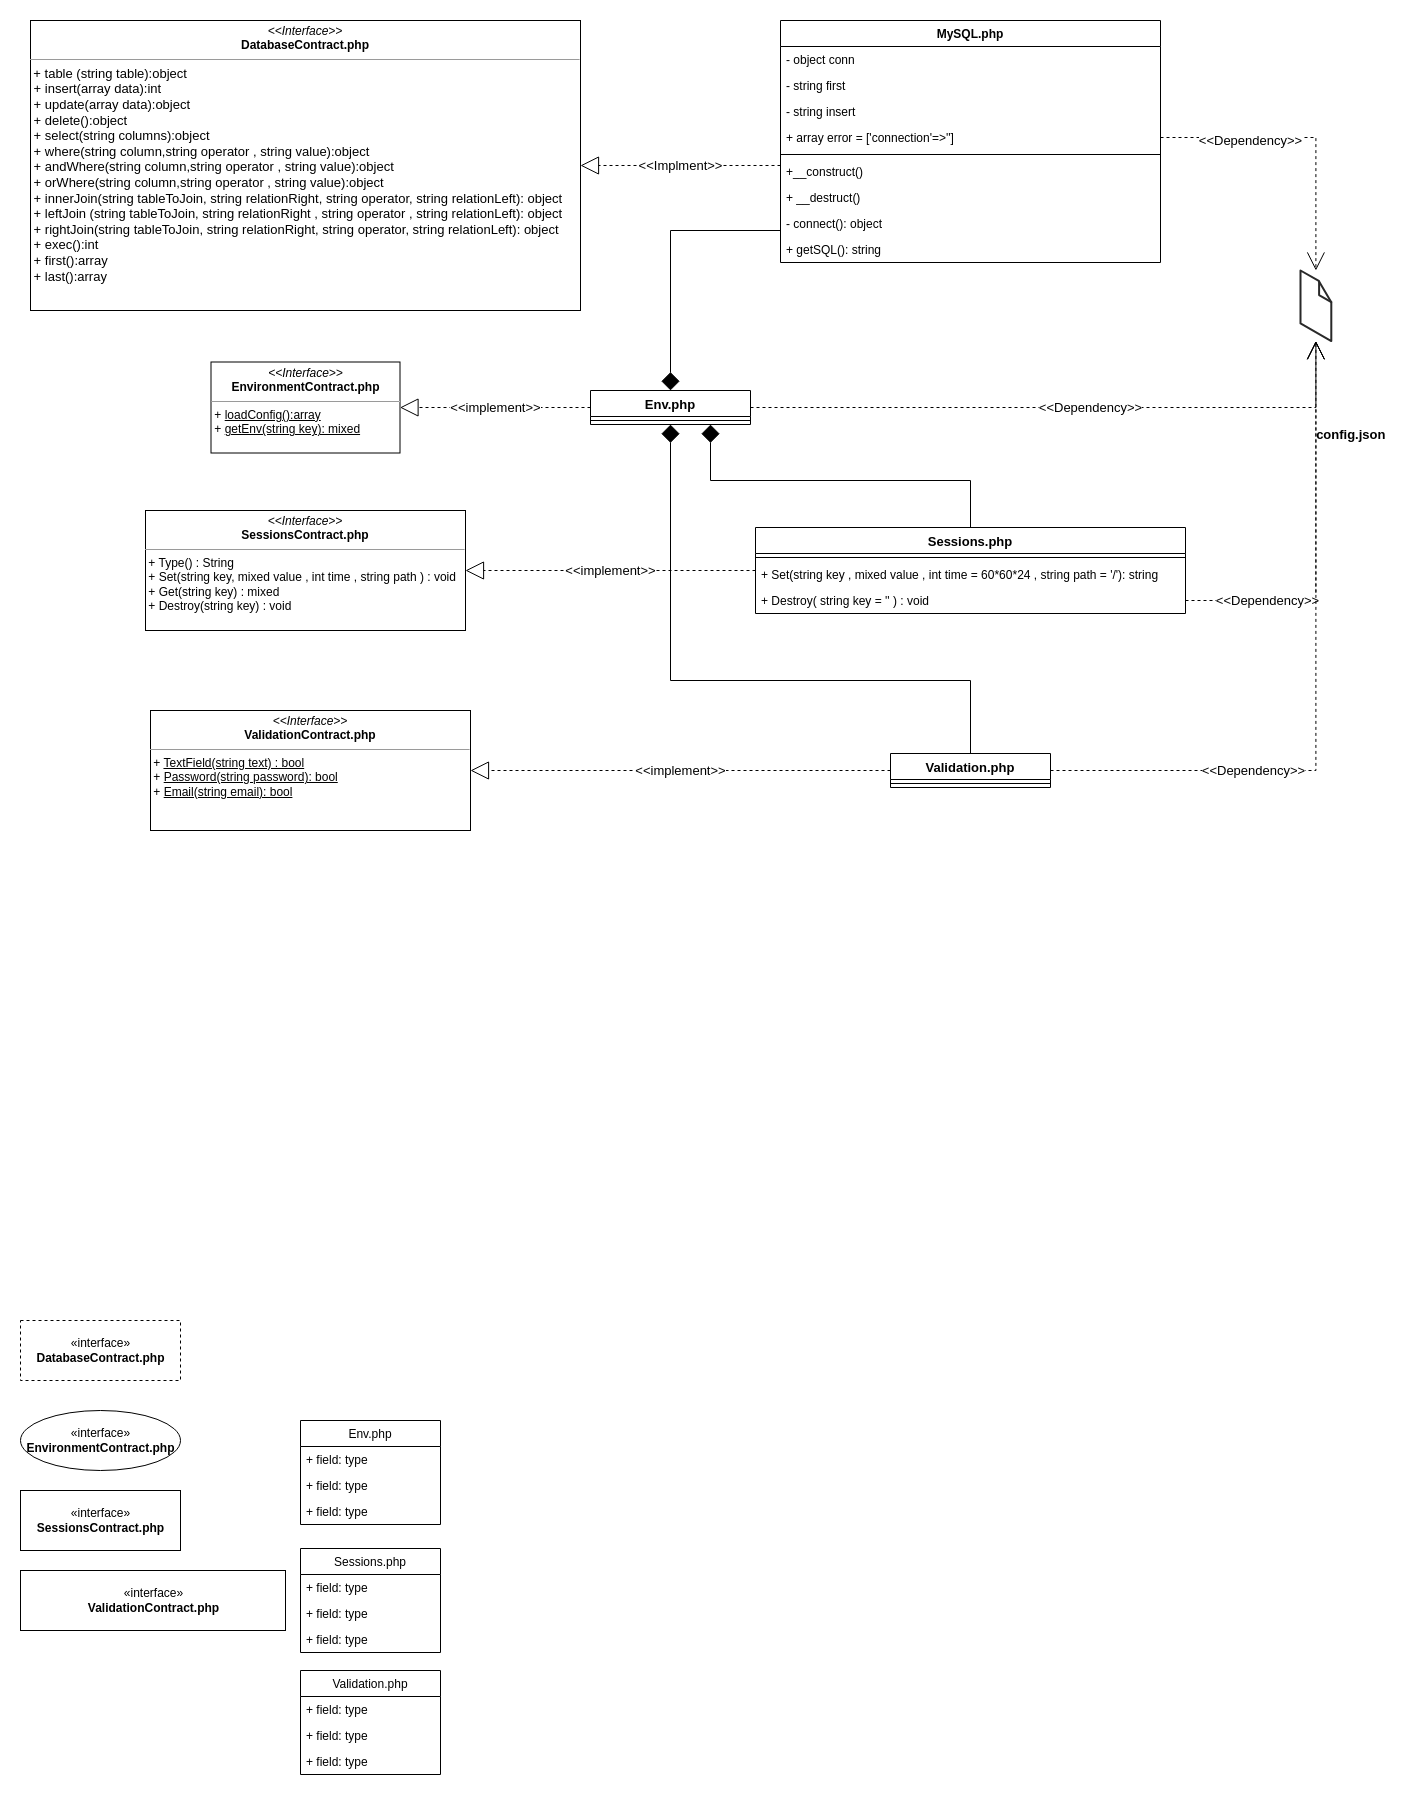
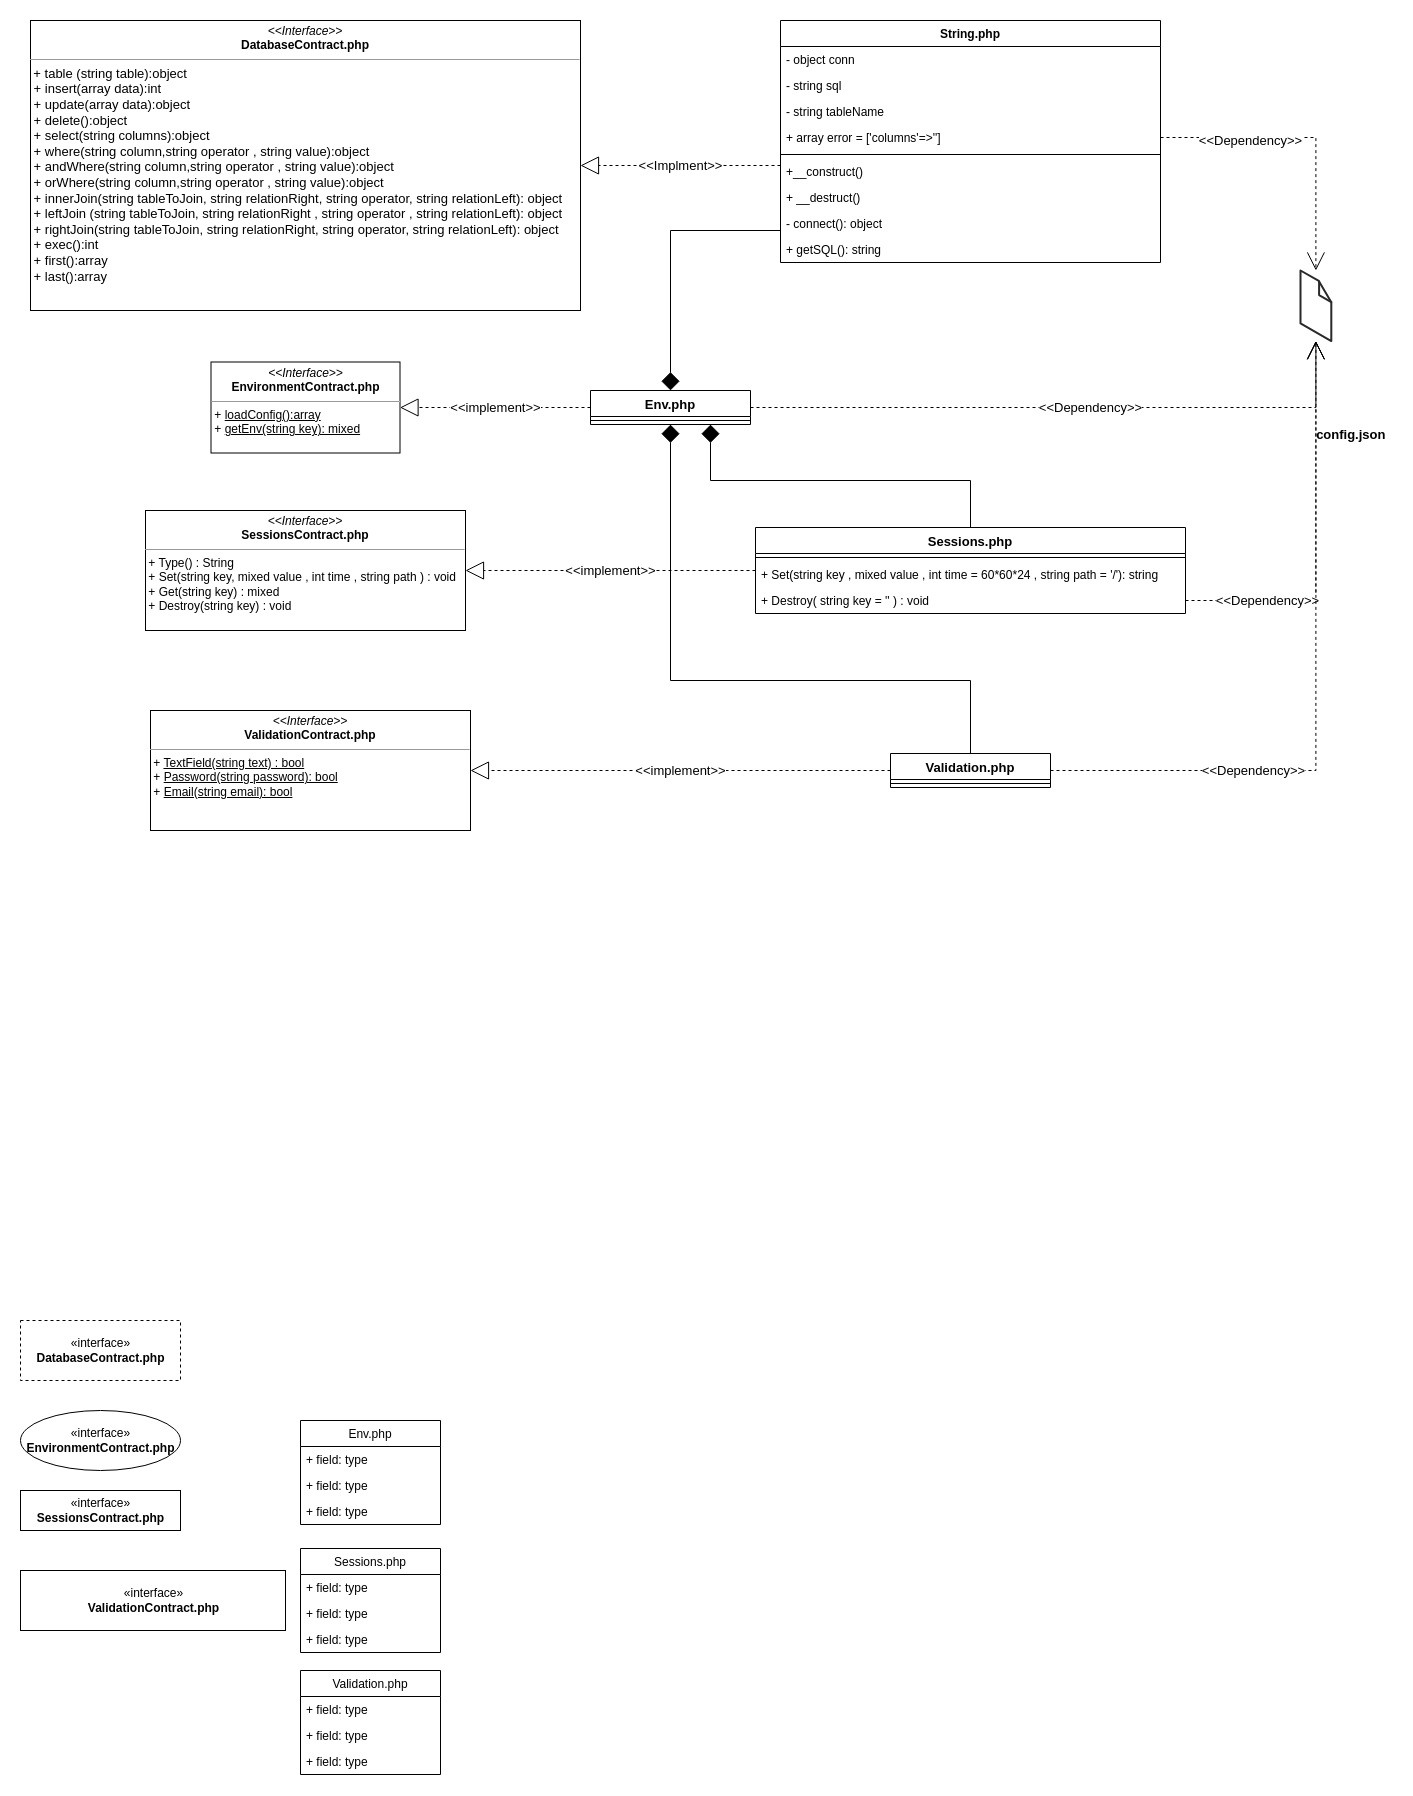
- <mxCell id="20" value="MySQL.php" style="swimlane;fontStyle=1;align=center;verticalAlign=top;childLayout=stackLayout;horizontal=1;startSize=26;horizontalStack=0;resizeParent=1;resizeParentMax=0;resizeLast=0;collapsible=1;marginBottom=0;rounded=0;glass=0;strokeColor=default;" vertex="1" parent="1"><mxGeometry x="780" y="20" width="380" height="242" as="geometry" /></mxCell>
+ <mxCell id="20" value="String.php" style="swimlane;fontStyle=1;align=center;verticalAlign=top;childLayout=stackLayout;horizontal=1;startSize=26;horizontalStack=0;resizeParent=1;resizeParentMax=0;resizeLast=0;collapsible=1;marginBottom=0;rounded=0;glass=0;strokeColor=default;" vertex="1" parent="1"><mxGeometry x="780" y="20" width="380" height="242" as="geometry" /></mxCell>
- <mxCell id="22" value="- string first" style="text;strokeColor=none;fillColor=none;align=left;verticalAlign=top;spacingLeft=4;spacingRight=4;overflow=hidden;rotatable=0;points=[[0,0.5],[1,0.5]];portConstraint=eastwest;rounded=0;glass=0;" vertex="1" parent="20"><mxGeometry y="52" width="380" height="26" as="geometry" /></mxCell>
+ <mxCell id="22" value="- string sql" style="text;strokeColor=none;fillColor=none;align=left;verticalAlign=top;spacingLeft=4;spacingRight=4;overflow=hidden;rotatable=0;points=[[0,0.5],[1,0.5]];portConstraint=eastwest;rounded=0;glass=0;" vertex="1" parent="20"><mxGeometry y="52" width="380" height="26" as="geometry" /></mxCell>
- <mxCell id="23" value="- string insert" style="text;strokeColor=none;fillColor=none;align=left;verticalAlign=top;spacingLeft=4;spacingRight=4;overflow=hidden;rotatable=0;points=[[0,0.5],[1,0.5]];portConstraint=eastwest;rounded=0;glass=0;" vertex="1" parent="20"><mxGeometry y="78" width="380" height="26" as="geometry" /></mxCell>
+ <mxCell id="23" value="- string tableName" style="text;strokeColor=none;fillColor=none;align=left;verticalAlign=top;spacingLeft=4;spacingRight=4;overflow=hidden;rotatable=0;points=[[0,0.5],[1,0.5]];portConstraint=eastwest;rounded=0;glass=0;" vertex="1" parent="20"><mxGeometry y="78" width="380" height="26" as="geometry" /></mxCell>
- <mxCell id="24" value="+ array error = ['connection'=&gt;'']" style="text;strokeColor=none;fillColor=none;align=left;verticalAlign=top;spacingLeft=4;spacingRight=4;overflow=hidden;rotatable=0;points=[[0,0.5],[1,0.5]];portConstraint=eastwest;rounded=0;glass=0;" vertex="1" parent="20"><mxGeometry y="104" width="380" height="26" as="geometry" /></mxCell>
+ <mxCell id="24" value="+ array error = ['columns'=&gt;'']" style="text;strokeColor=none;fillColor=none;align=left;verticalAlign=top;spacingLeft=4;spacingRight=4;overflow=hidden;rotatable=0;points=[[0,0.5],[1,0.5]];portConstraint=eastwest;rounded=0;glass=0;" vertex="1" parent="20"><mxGeometry y="104" width="380" height="26" as="geometry" /></mxCell>
- <mxCell id="4" value="«interface»&lt;br&gt;&lt;b&gt;SessionsContract.php&lt;/b&gt;" style="html=1;" vertex="1" parent="1"><mxGeometry x="20" y="1490" width="160" height="60" as="geometry" /></mxCell>
+ <mxCell id="4" value="«interface»&lt;br&gt;&lt;b&gt;SessionsContract.php&lt;/b&gt;" style="html=1;" vertex="1" parent="1"><mxGeometry x="20" y="1490" width="160" height="40" as="geometry" /></mxCell>
